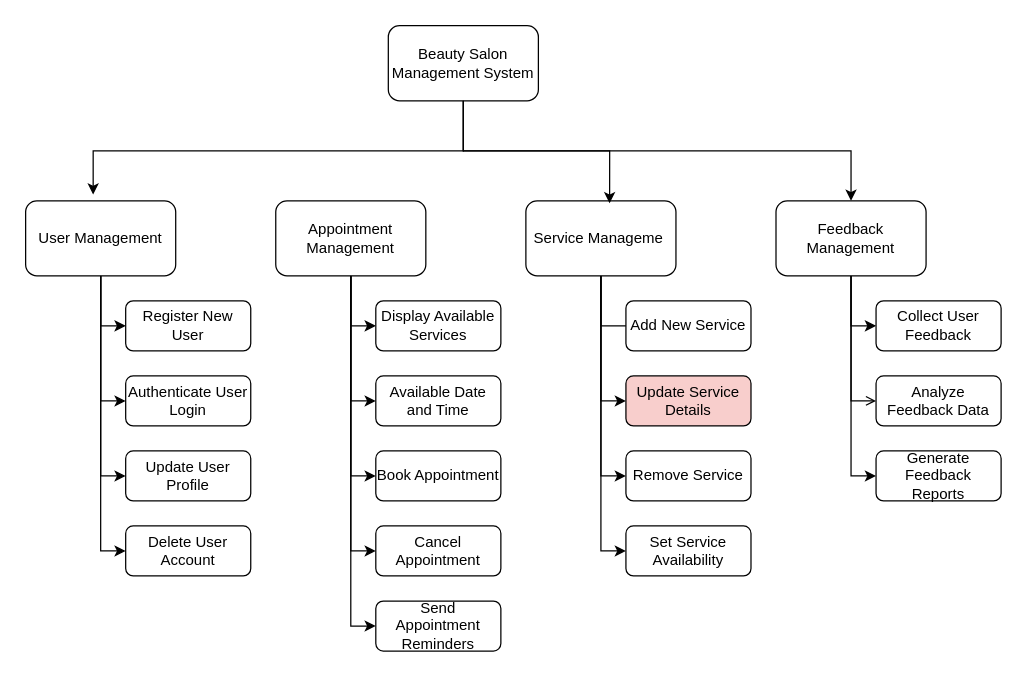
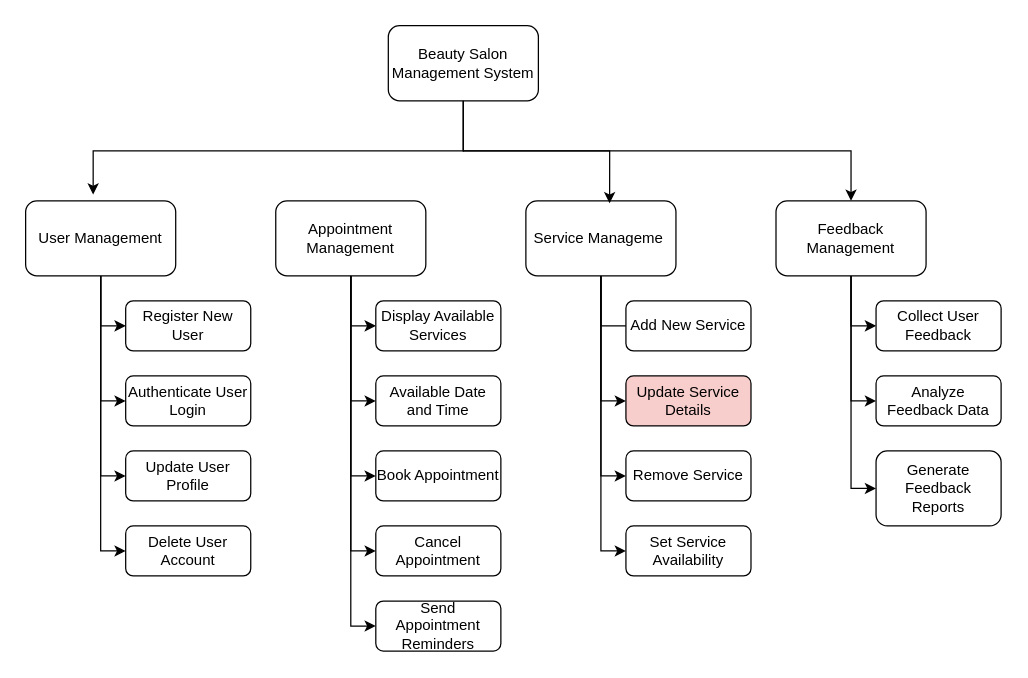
- <mxCell id="17" style="edgeStyle=orthogonalEdgeStyle;rounded=0;orthogonalLoop=1;jettySize=auto;html=1;exitX=0.5;exitY=1;exitDx=0;exitDy=0;entryX=0;entryY=0.5;entryDx=0;entryDy=0;endArrow=open;" edge="1" parent="1" source="19" target="40"><mxGeometry relative="1" as="geometry" /></mxCell>
+ <mxCell id="17" style="edgeStyle=orthogonalEdgeStyle;rounded=0;orthogonalLoop=1;jettySize=auto;html=1;exitX=0.5;exitY=1;exitDx=0;exitDy=0;entryX=0;entryY=0.5;entryDx=0;entryDy=0;" edge="1" parent="1" source="19" target="40"><mxGeometry relative="1" as="geometry" /></mxCell>
- <mxCell id="41" value="Generate Feedback Reports" style="rounded=1;whiteSpace=wrap;html=1;" vertex="1" parent="1"><mxGeometry x="700" y="360" width="100" height="40" as="geometry" /></mxCell>
+ <mxCell id="41" value="Generate Feedback Reports" style="rounded=1;whiteSpace=wrap;html=1;" vertex="1" parent="1"><mxGeometry x="700" y="360" width="100" height="60" as="geometry" /></mxCell>
